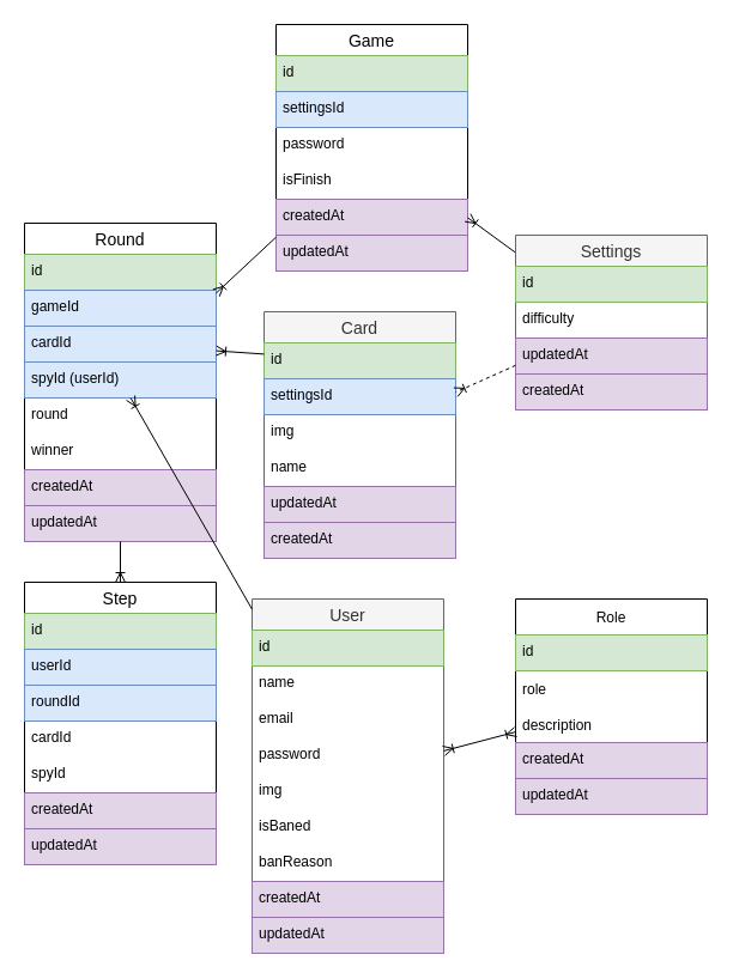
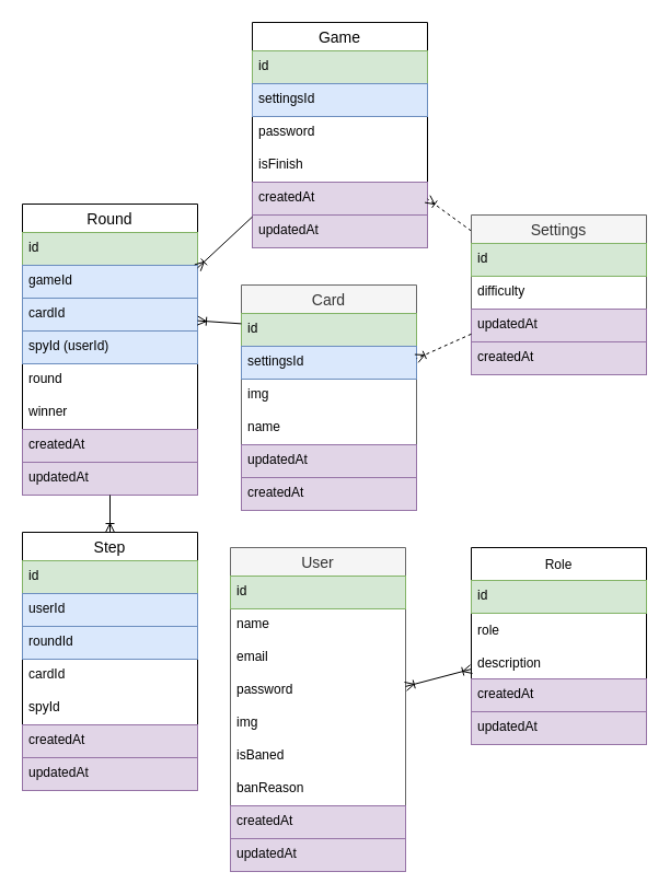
- <mxCell id="29" value="" style="fontSize=12;html=1;endArrow=ERoneToMany;rounded=0;fontColor=#FF3333;" parent="1" source="30" target="12" edge="1"><mxGeometry width="100" height="100" relative="1" as="geometry"><mxPoint x="610" y="437" as="sourcePoint" /><mxPoint x="650" y="317" as="targetPoint" /></mxGeometry></mxCell>
+ <mxCell id="29" value="" style="fontSize=12;html=1;endArrow=ERoneToMany;rounded=0;fontColor=#FF3333;dashed=1;" parent="1" source="30" target="12" edge="1"><mxGeometry width="100" height="100" relative="1" as="geometry"><mxPoint x="610" y="437" as="sourcePoint" /><mxPoint x="650" y="317" as="targetPoint" /></mxGeometry></mxCell>
- <mxCell id="53" value="" style="fontSize=12;html=1;endArrow=ERoneToMany;rounded=0;fontColor=#FF3333;" parent="1" source="2" target="23" edge="1"><mxGeometry width="100" height="100" relative="1" as="geometry"><mxPoint x="310" y="289.857" as="sourcePoint" /><mxPoint x="190" y="294.143" as="targetPoint" /><Array as="points" /></mxGeometry></mxCell>
